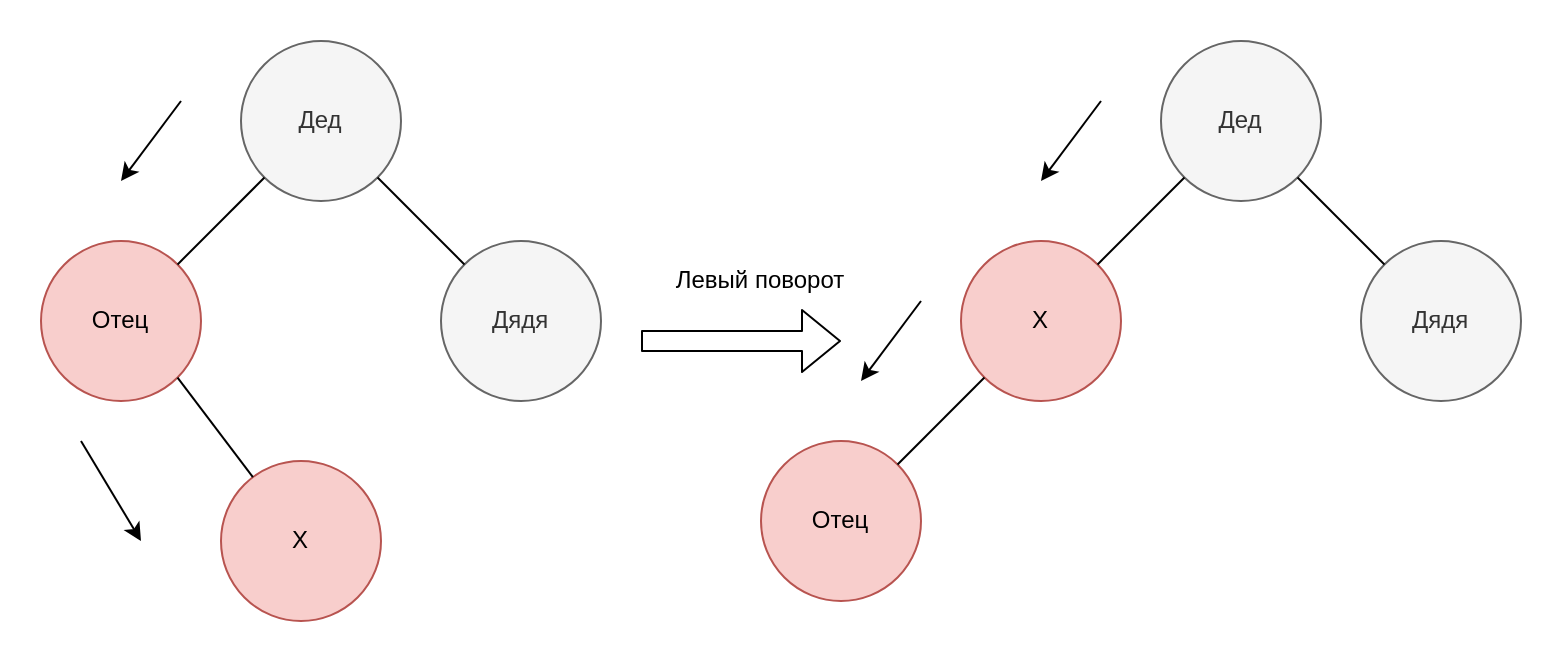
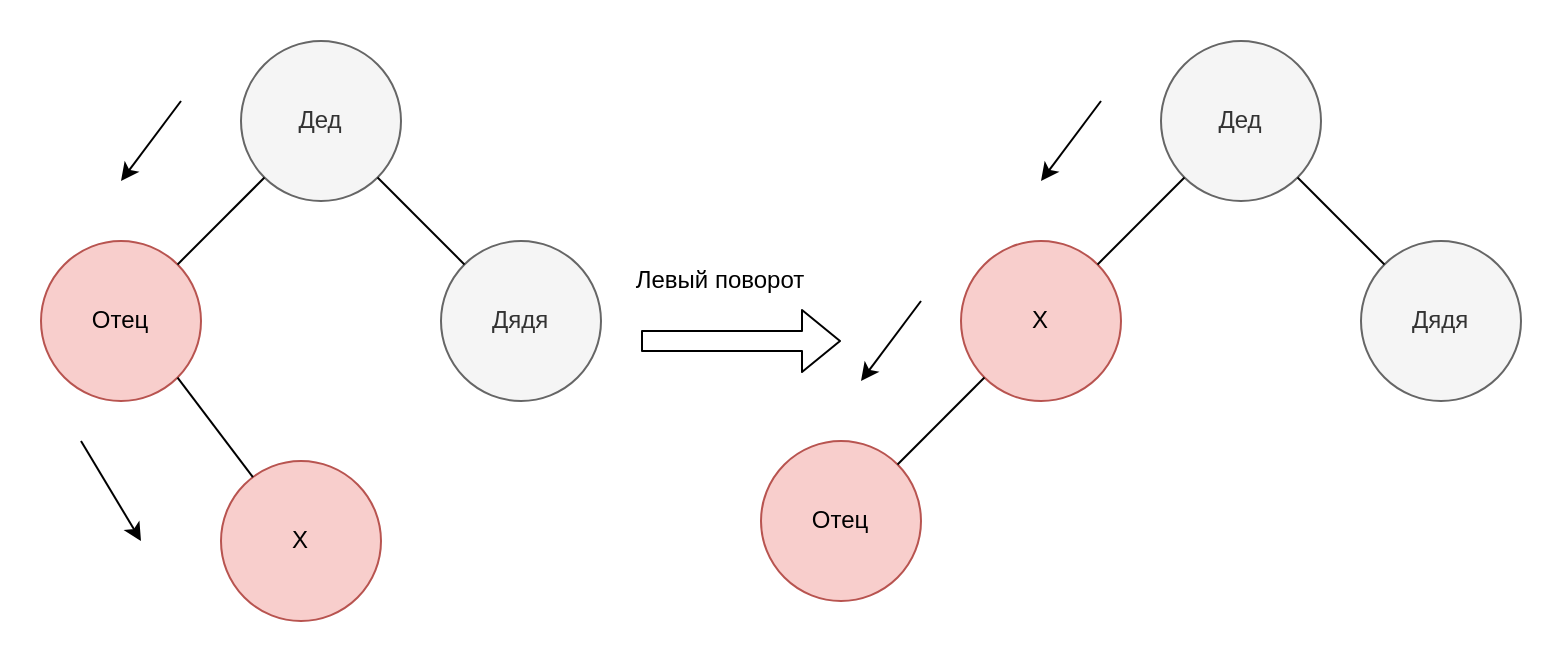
- <mxCell id="12" value="Левый поворот" style="text;html=1;strokeColor=none;fillColor=none;align=center;verticalAlign=middle;whiteSpace=wrap;rounded=0;" vertex="1" parent="1"><mxGeometry x="330" y="130" width="100" height="20" as="geometry" /></mxCell>
+ <mxCell id="12" value="Левый поворот" style="text;html=1;strokeColor=none;fillColor=none;align=center;verticalAlign=middle;whiteSpace=wrap;rounded=0;" vertex="1" parent="1"><mxGeometry x="310" y="130" width="100" height="20" as="geometry" /></mxCell>
